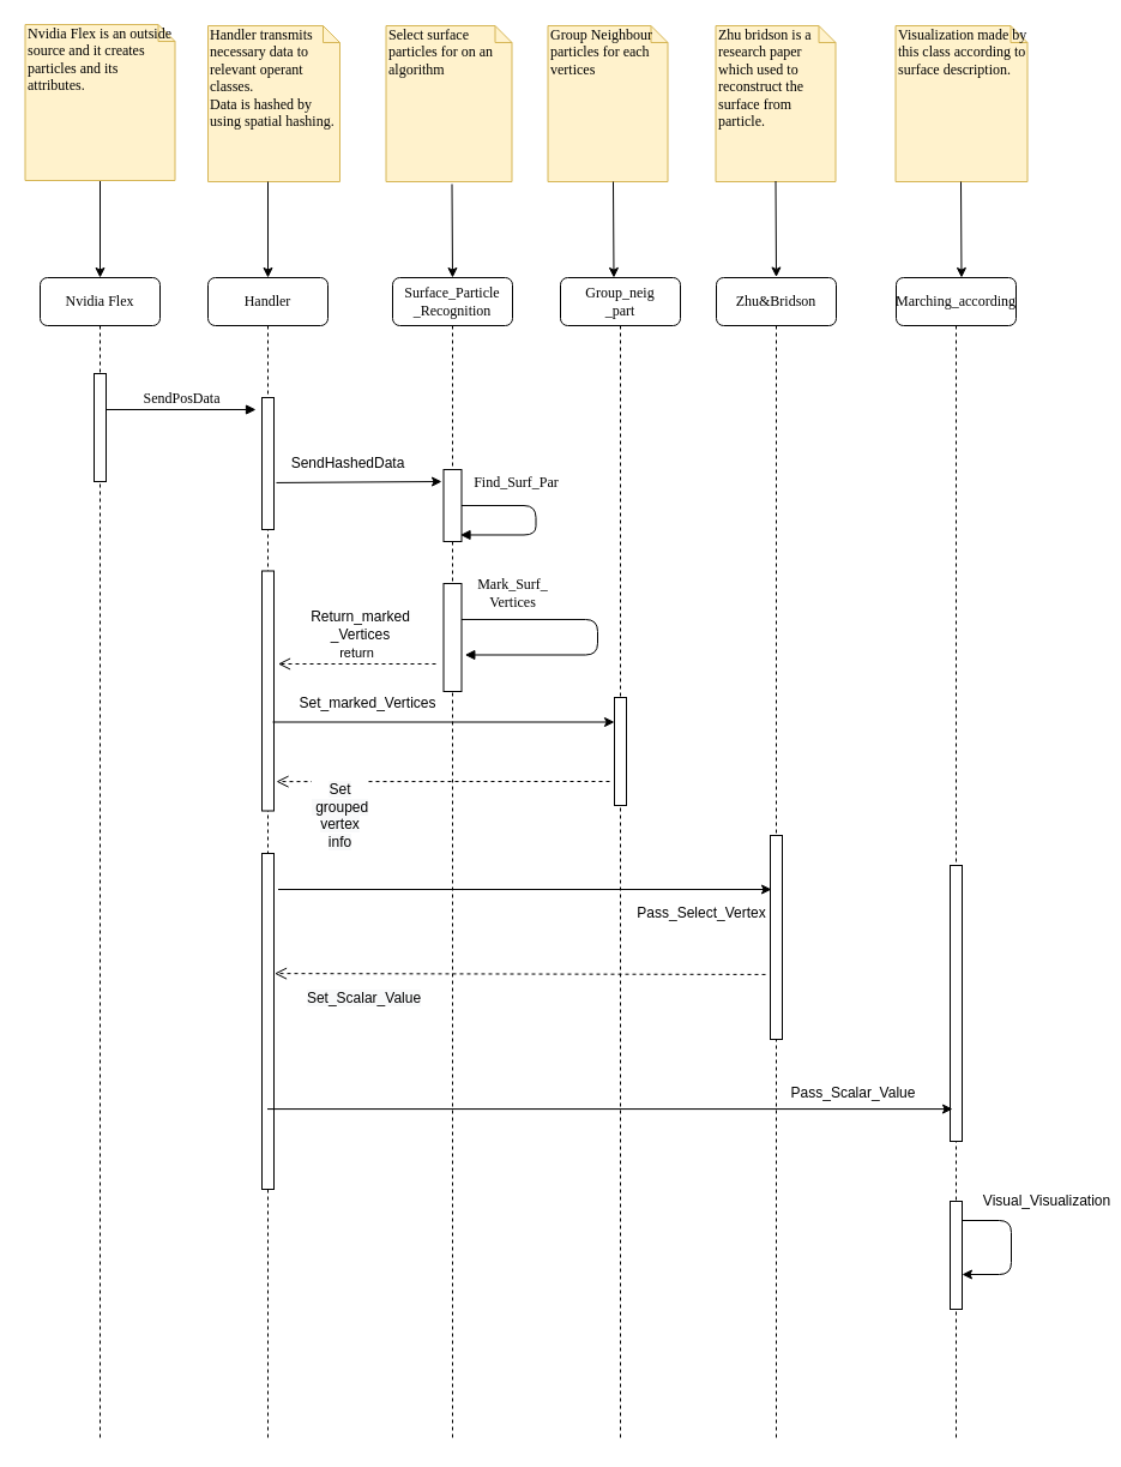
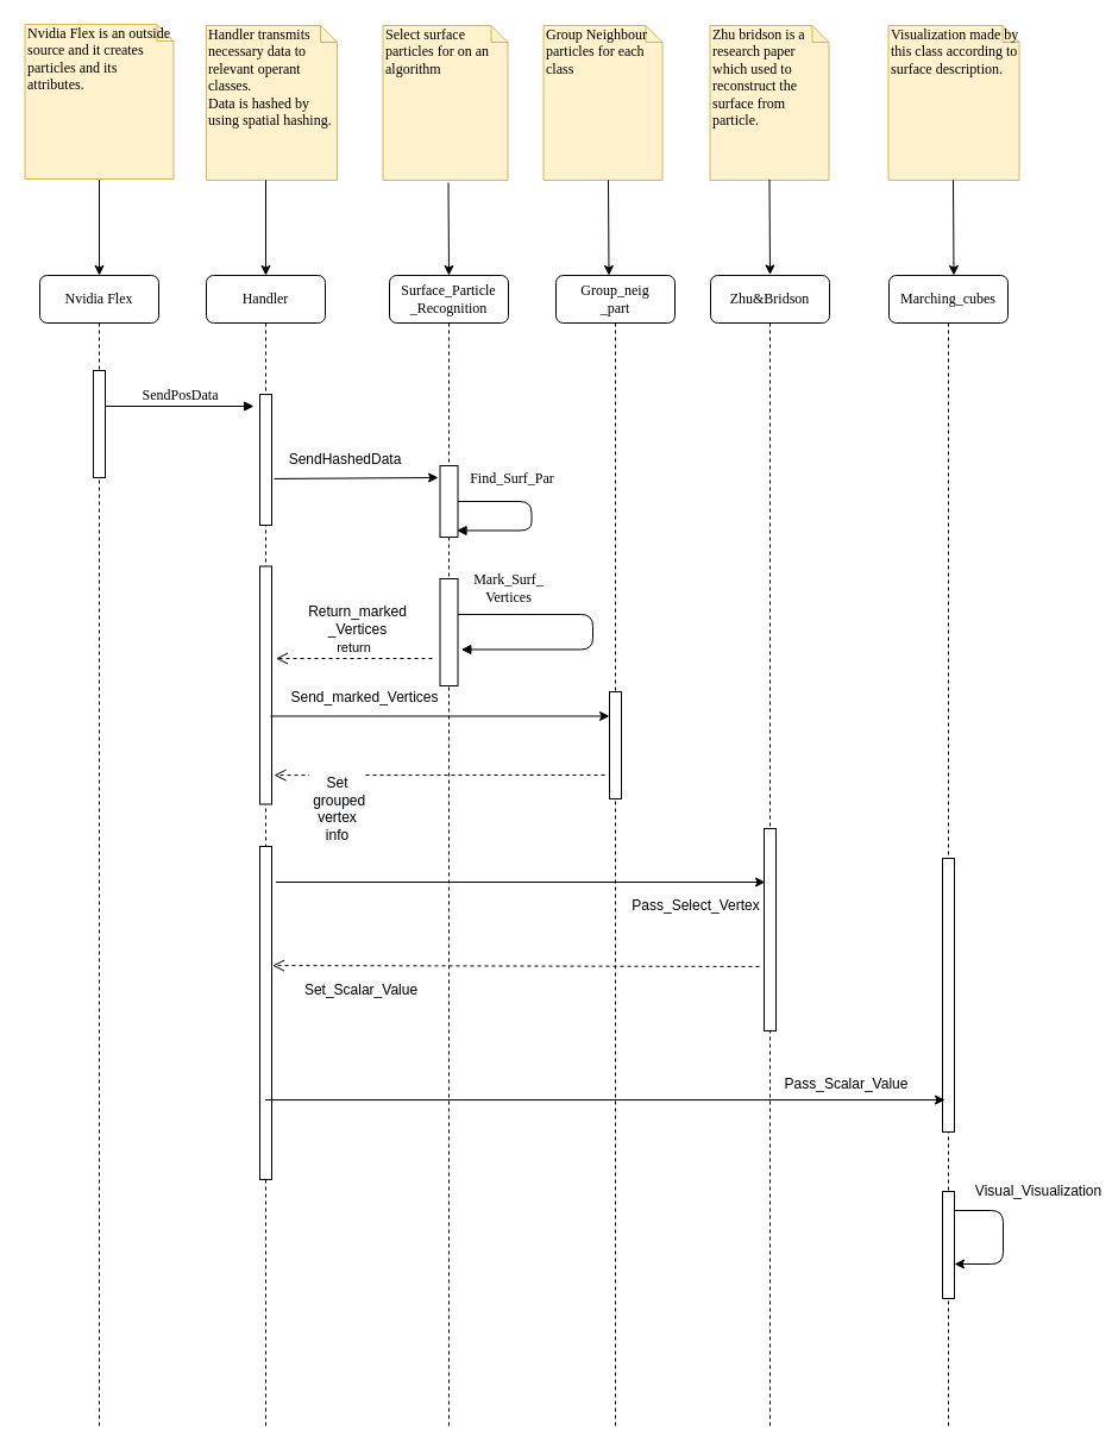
- <mxCell id="24" value="Group Neighbour particles for each vertices" style="shape=note;whiteSpace=wrap;html=1;size=14;verticalAlign=top;align=left;spacingTop=-6;rounded=0;shadow=0;comic=0;labelBackgroundColor=none;strokeColor=#d6b656;strokeWidth=1;fillColor=#fff2cc;fontFamily=Verdana;fontSize=12;" parent="1" vertex="1"><mxGeometry x="456.5" y="21" width="100" height="130" as="geometry" /></mxCell>
+ <mxCell id="24" value="Group Neighbour particles for each class" style="shape=note;whiteSpace=wrap;html=1;size=14;verticalAlign=top;align=left;spacingTop=-6;rounded=0;shadow=0;comic=0;labelBackgroundColor=none;strokeColor=#d6b656;strokeWidth=1;fillColor=#fff2cc;fontFamily=Verdana;fontSize=12;" parent="1" vertex="1"><mxGeometry x="456.5" y="21" width="100" height="130" as="geometry" /></mxCell>
- <mxCell id="15" value="Marching_according" style="shape=umlLifeline;perimeter=lifelinePerimeter;whiteSpace=wrap;html=1;container=1;collapsible=0;recursiveResize=0;outlineConnect=0;rounded=1;shadow=0;comic=0;labelBackgroundColor=none;strokeColor=#000000;strokeWidth=1;fillColor=#FFFFFF;fontFamily=Verdana;fontSize=12;fontColor=#000000;align=center;" parent="1" vertex="1"><mxGeometry x="747" y="231" width="100" height="970" as="geometry" /></mxCell>
+ <mxCell id="15" value="Marching_cubes" style="shape=umlLifeline;perimeter=lifelinePerimeter;whiteSpace=wrap;html=1;container=1;collapsible=0;recursiveResize=0;outlineConnect=0;rounded=1;shadow=0;comic=0;labelBackgroundColor=none;strokeColor=#000000;strokeWidth=1;fillColor=#FFFFFF;fontFamily=Verdana;fontSize=12;fontColor=#000000;align=center;" parent="1" vertex="1"><mxGeometry x="747" y="231" width="100" height="970" as="geometry" /></mxCell>
- <mxCell id="33" value="Set_marked_Vertices" style="text;html=1;strokeColor=none;fillColor=none;align=center;verticalAlign=middle;whiteSpace=wrap;rounded=0;shadow=0;comic=0;" parent="1" vertex="1"><mxGeometry x="243" y="575.5" width="127" height="20" as="geometry" /></mxCell>
+ <mxCell id="33" value="Send_marked_Vertices" style="text;html=1;strokeColor=none;fillColor=none;align=center;verticalAlign=middle;whiteSpace=wrap;rounded=0;shadow=0;comic=0;" parent="1" vertex="1"><mxGeometry x="243" y="575.5" width="127" height="20" as="geometry" /></mxCell>
